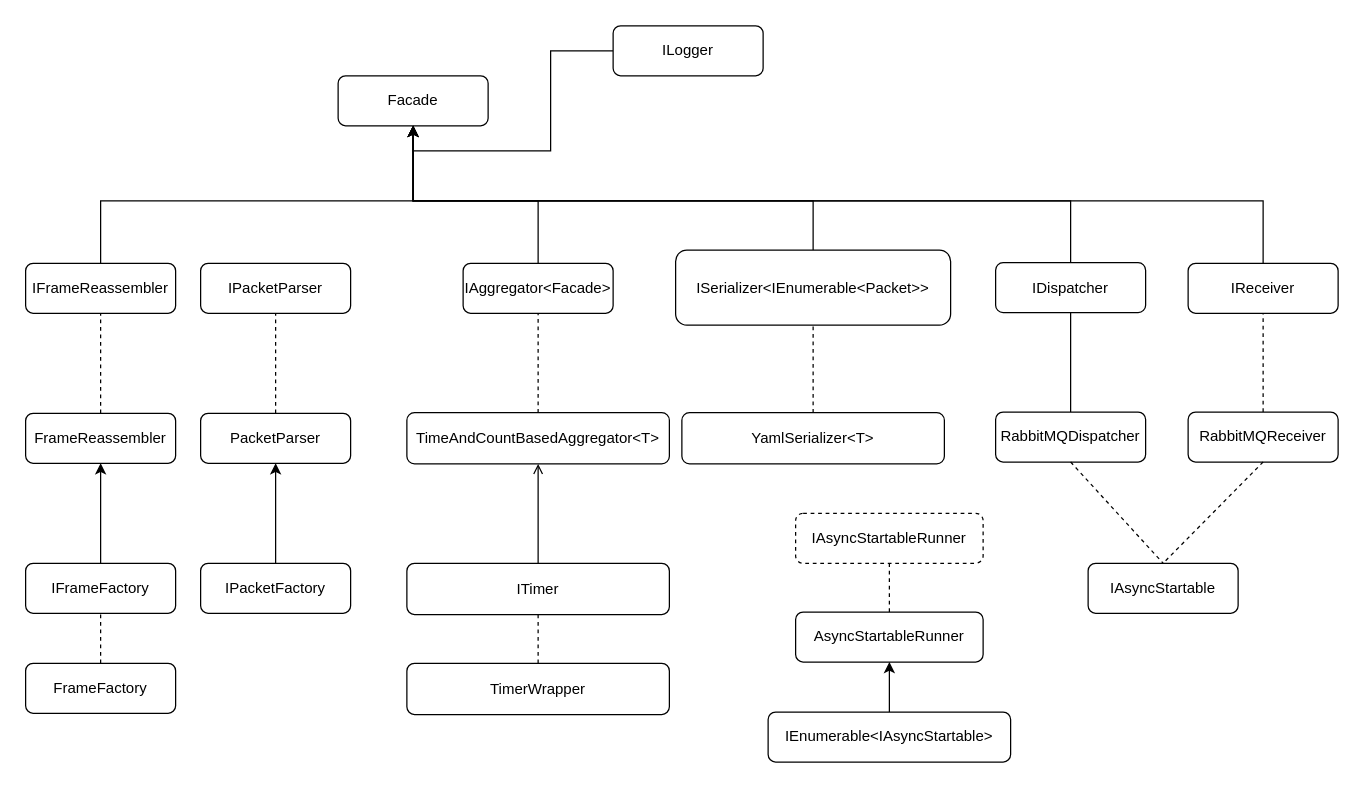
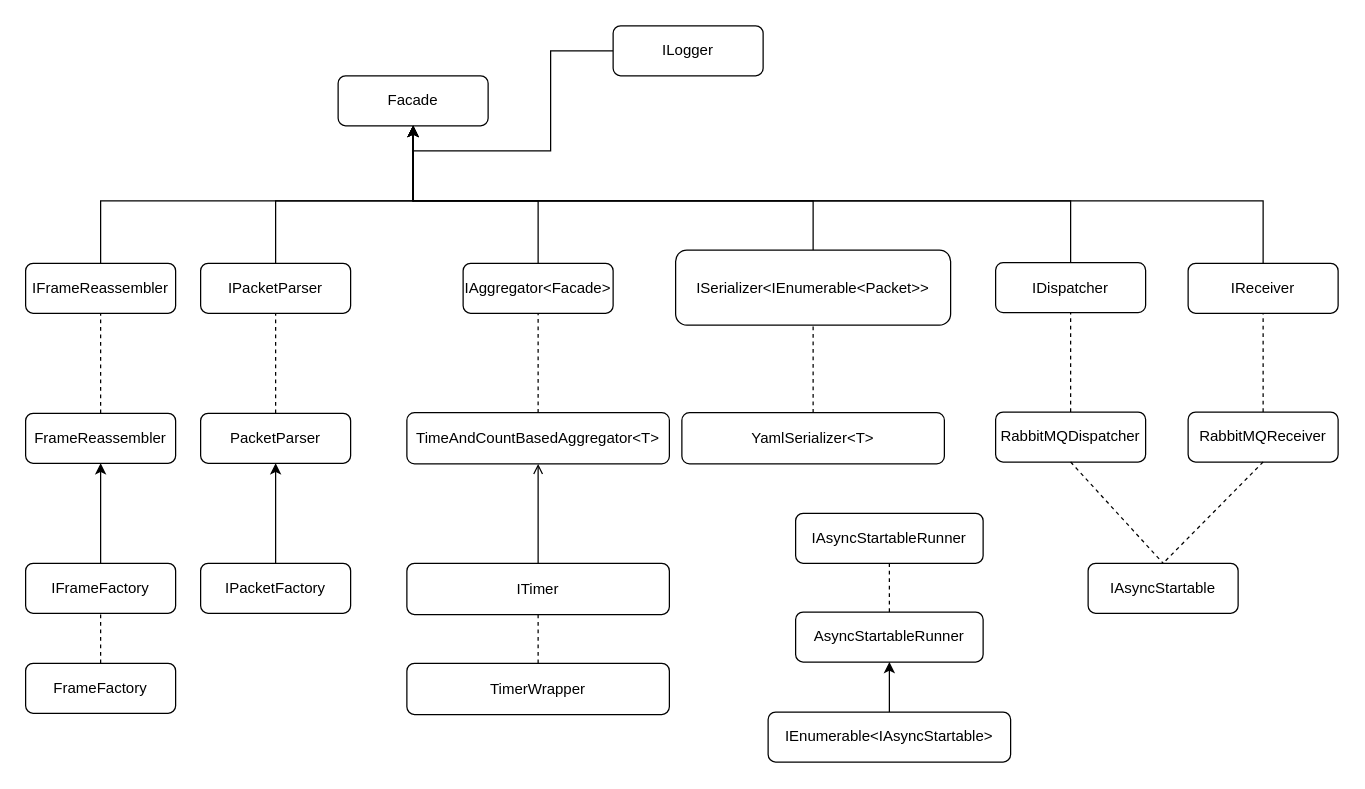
+ <mxCell id="11" style="edgeStyle=orthogonalEdgeStyle;rounded=0;orthogonalLoop=1;jettySize=auto;html=1;entryX=0.5;entryY=1;entryDx=0;entryDy=0;" edge="1" parent="1" source="12" target="2"><mxGeometry relative="1" as="geometry"><Array as="points"><mxPoint x="220" y="160" /><mxPoint x="330" y="160" /></Array></mxGeometry></mxCell>
- <mxCell id="29" value="" style="endArrow=none;dashed=0;html=1;entryX=0.5;entryY=1;entryDx=0;entryDy=0;exitX=0.5;exitY=0;exitDx=0;exitDy=0;" edge="1" parent="1" source="21" target="20"><mxGeometry width="50" height="50" relative="1" as="geometry"><mxPoint x="466" y="349.5" as="sourcePoint" /><mxPoint x="466" y="269.5" as="targetPoint" /></mxGeometry></mxCell>
+ <mxCell id="29" value="" style="endArrow=none;dashed=1;html=1;entryX=0.5;entryY=1;entryDx=0;entryDy=0;exitX=0.5;exitY=0;exitDx=0;exitDy=0;" edge="1" parent="1" source="21" target="20"><mxGeometry width="50" height="50" relative="1" as="geometry"><mxPoint x="466" y="349.5" as="sourcePoint" /><mxPoint x="466" y="269.5" as="targetPoint" /></mxGeometry></mxCell>
- <mxCell id="43" value="IAsyncStartableRunner" style="rounded=1;whiteSpace=wrap;html=1;fontSize=12;glass=0;strokeWidth=1;shadow=0;dashed=1;" vertex="1" parent="1"><mxGeometry x="636" y="410" width="150" height="40" as="geometry" /></mxCell>
+ <mxCell id="43" value="IAsyncStartableRunner" style="rounded=1;whiteSpace=wrap;html=1;fontSize=12;glass=0;strokeWidth=1;shadow=0;" vertex="1" parent="1"><mxGeometry x="636" y="410" width="150" height="40" as="geometry" /></mxCell>
